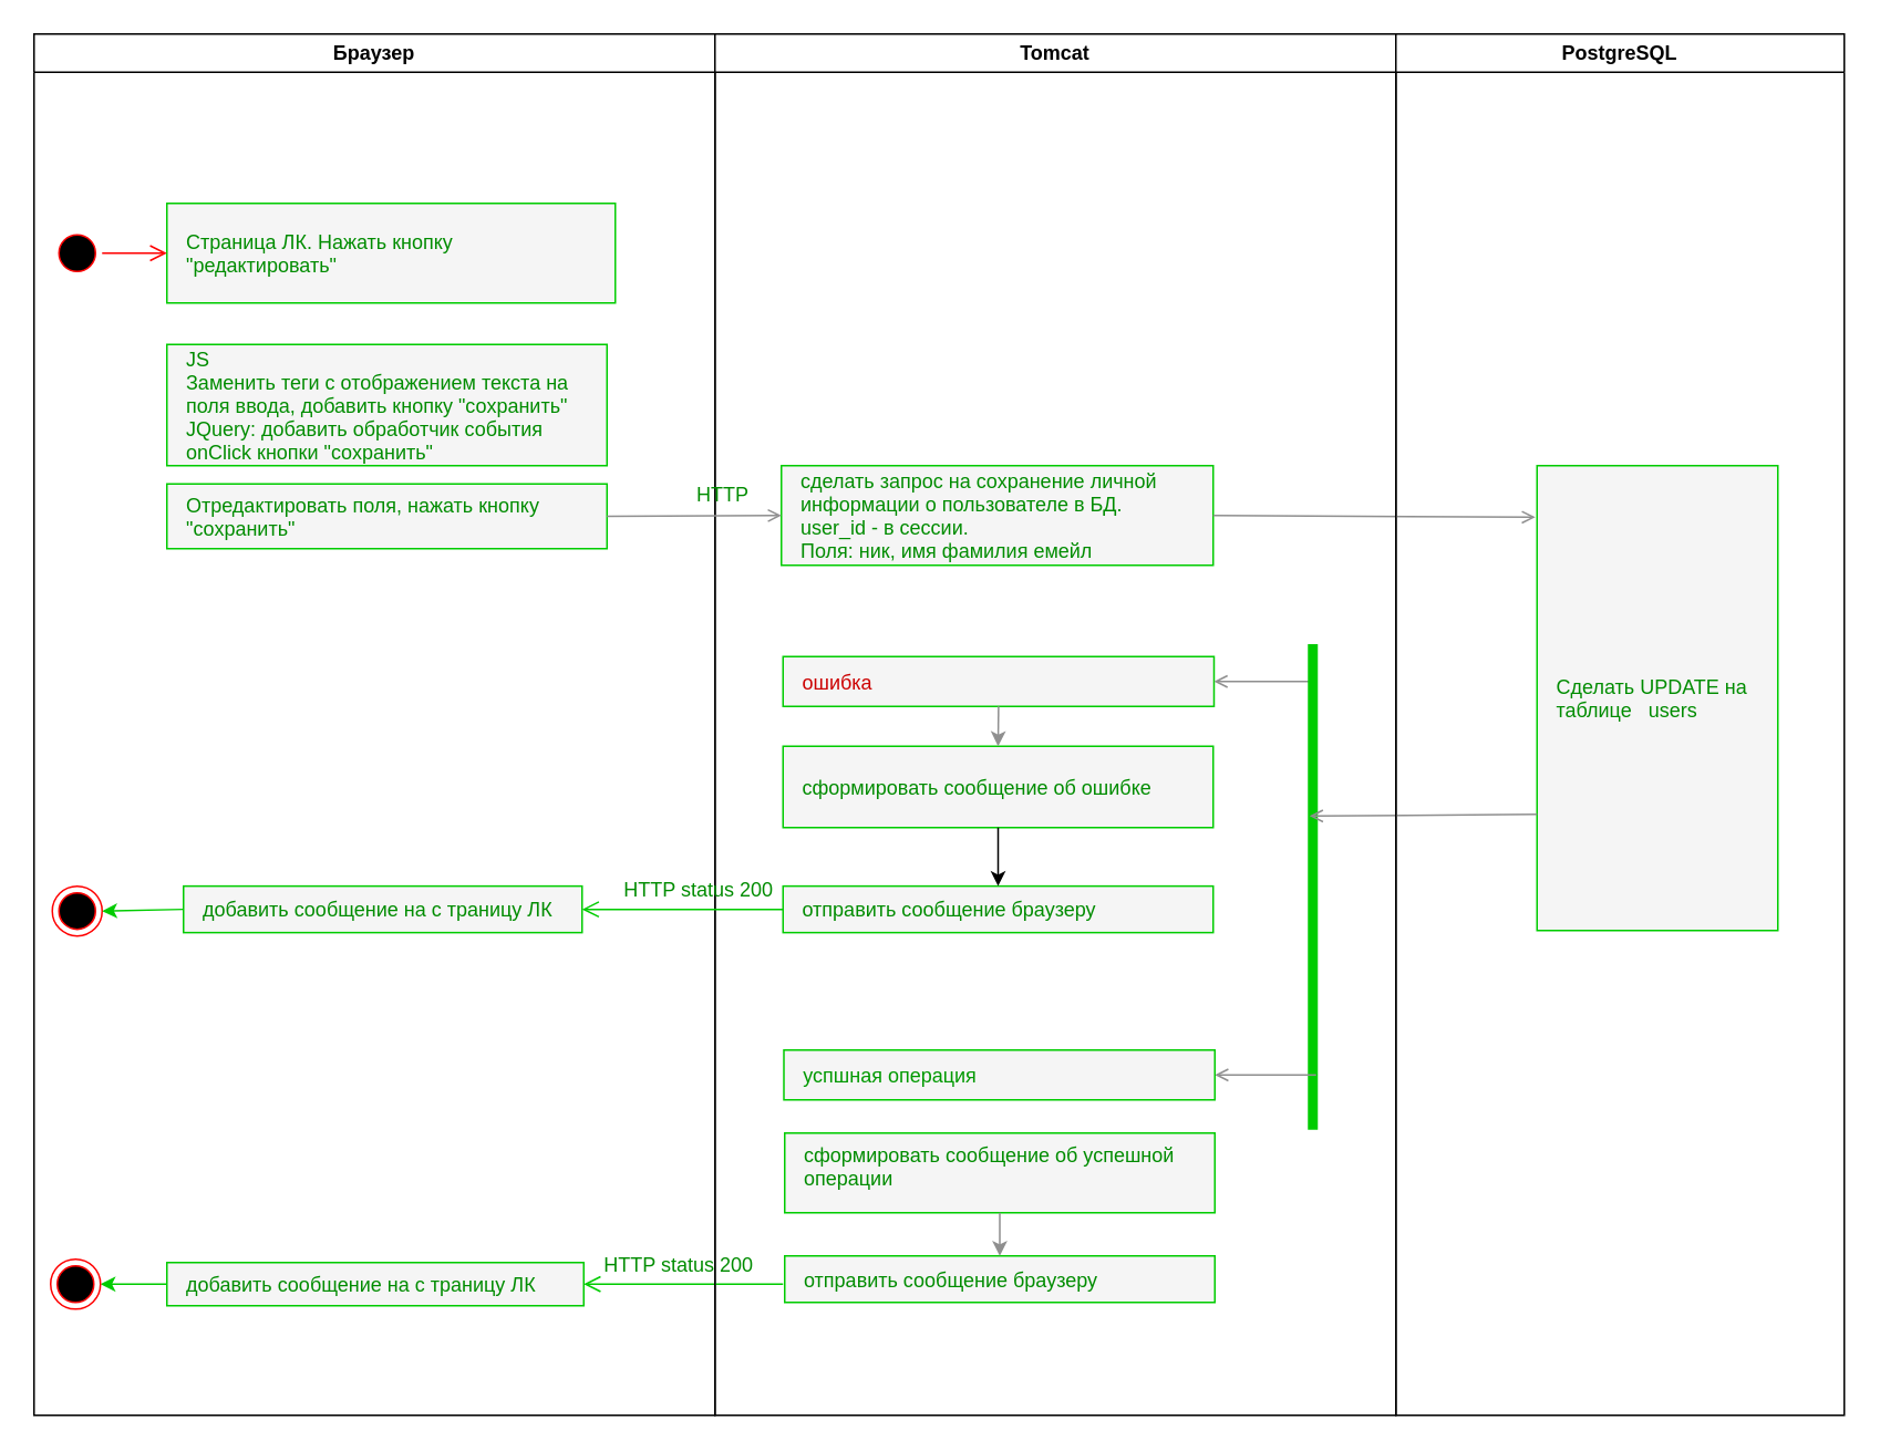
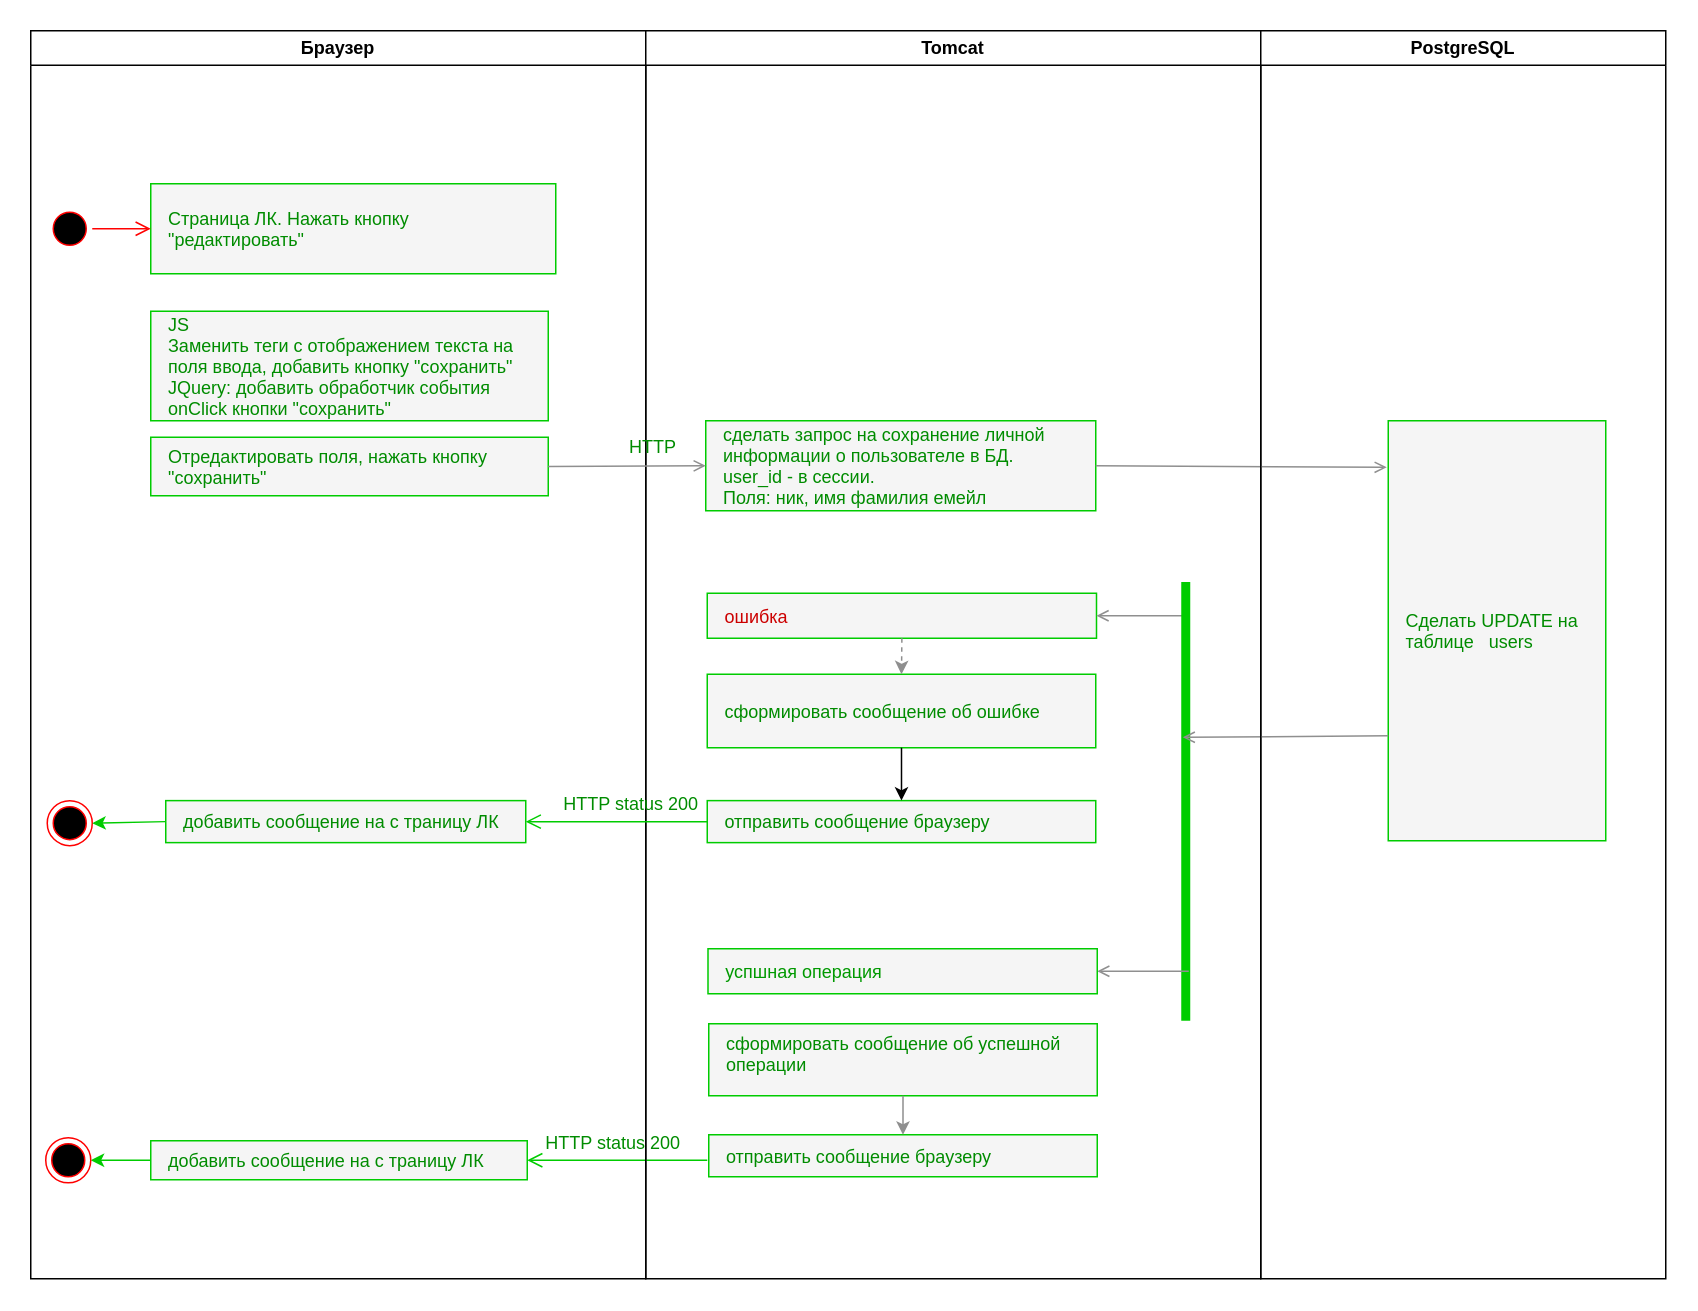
- <mxCell id="26" value="" style="edgeStyle=orthogonalEdgeStyle;rounded=0;orthogonalLoop=1;jettySize=auto;html=1;strokeColor=#8F8F8F;entryX=0.5;entryY=0;entryDx=0;entryDy=0;exitX=0.5;exitY=1;exitDx=0;exitDy=0;" parent="15" source="16" target="25" edge="1"><mxGeometry relative="1" as="geometry"><mxPoint x="190.8" y="580" as="sourcePoint" /><mxPoint x="190.5" y="615" as="targetPoint" /></mxGeometry></mxCell>
+ <mxCell id="26" value="" style="edgeStyle=orthogonalEdgeStyle;rounded=0;orthogonalLoop=1;jettySize=auto;html=1;strokeColor=#8F8F8F;entryX=0.5;entryY=0;entryDx=0;entryDy=0;exitX=0.5;exitY=1;exitDx=0;exitDy=0;dashed=1;" parent="15" source="16" target="25" edge="1"><mxGeometry relative="1" as="geometry"><mxPoint x="190.8" y="580" as="sourcePoint" /><mxPoint x="190.5" y="615" as="targetPoint" /></mxGeometry></mxCell>
